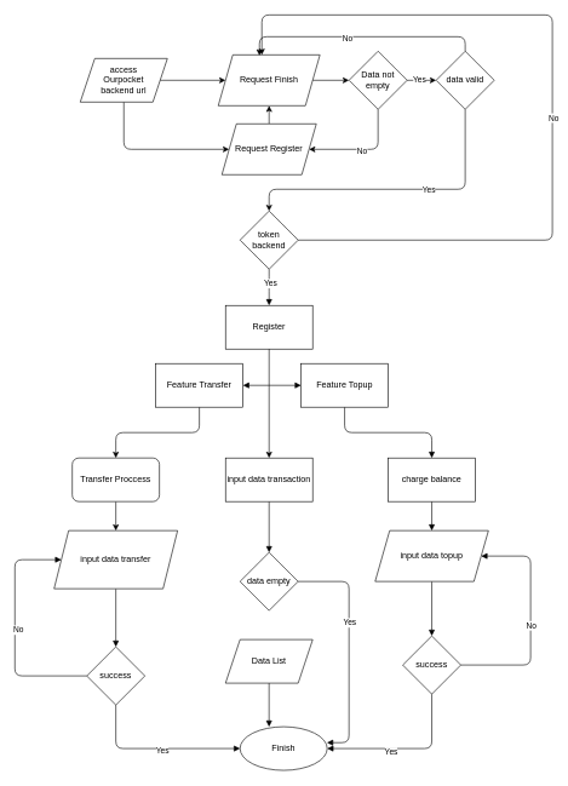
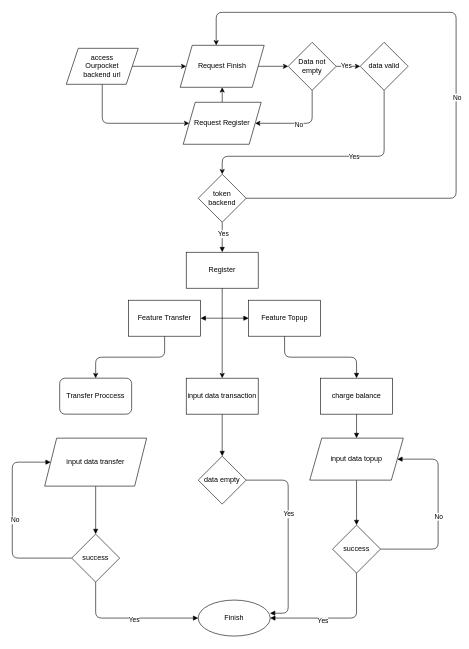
- <mxCell id="12" style="edgeStyle=orthogonalEdgeStyle;html=1;entryX=0.405;entryY=0.013;entryDx=0;entryDy=0;entryPerimeter=0;" parent="1" source="16" target="6" edge="1"><mxGeometry relative="1" as="geometry"><Array as="points"><mxPoint x="640" y="50" /><mxPoint x="357" y="50" /></Array></mxGeometry></mxCell>
- <mxCell id="13" value="No" style="edgeLabel;html=1;align=center;verticalAlign=middle;resizable=0;points=[];" parent="12" vertex="1" connectable="0"><mxGeometry x="0.113" y="1" relative="1" as="geometry"><mxPoint as="offset" /></mxGeometry></mxCell>
- <mxCell id="29" value="" style="edgeStyle=orthogonalEdgeStyle;html=1;" parent="1" source="30" target="32" edge="1"><mxGeometry relative="1" as="geometry" /></mxCell>
- <mxCell id="48" value="Data List" style="shape=parallelogram;perimeter=parallelogramPerimeter;whiteSpace=wrap;html=1;fixedSize=1;rounded=0;" parent="1" vertex="1"><mxGeometry x="310" y="880" width="120" height="60" as="geometry" /></mxCell>
- <mxCell id="47" style="edgeStyle=orthogonalEdgeStyle;html=1;entryX=0.333;entryY=0;entryDx=0;entryDy=0;entryPerimeter=0;startArrow=none;startFill=0;endArrow=block;endFill=1;" parent="1" source="48" target="40" edge="1"><mxGeometry relative="1" as="geometry" /></mxCell>
